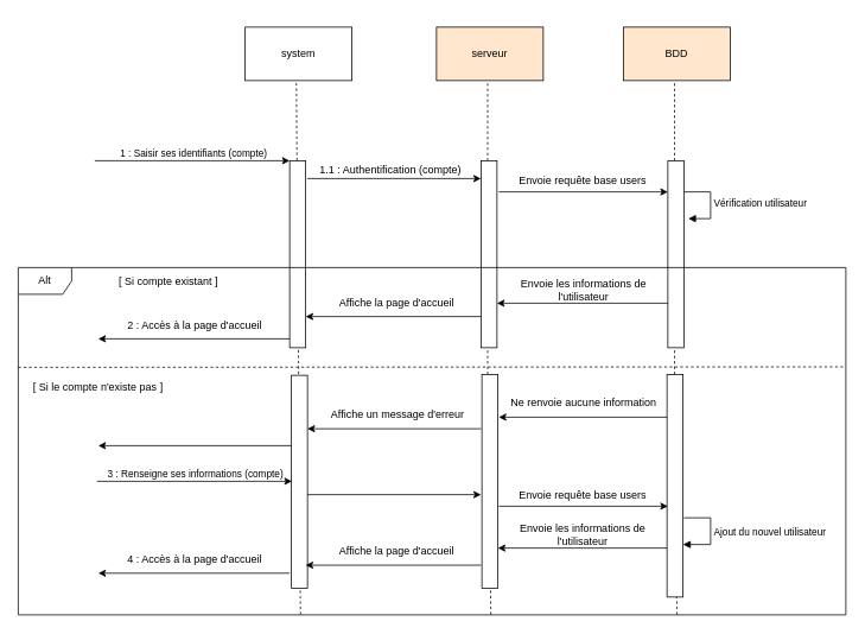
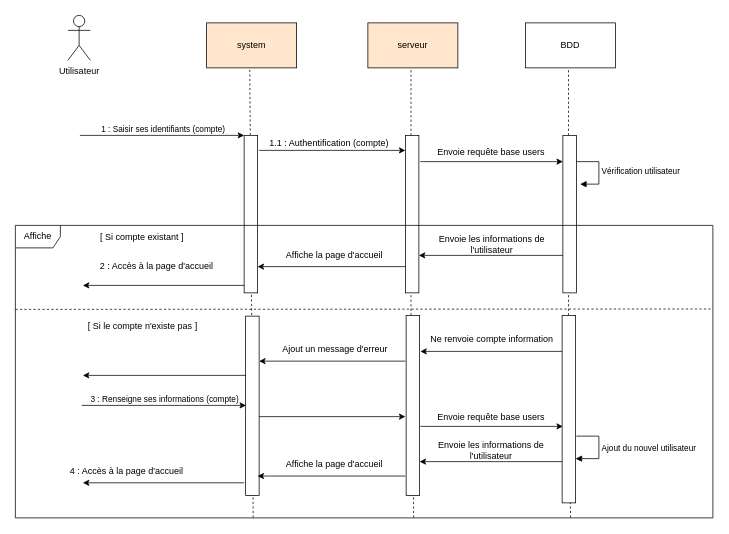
+ <mxCell id="2" value="Utilisateur" style="shape=umlActor;verticalLabelPosition=bottom;verticalAlign=top;html=1;outlineConnect=0;" parent="1" vertex="1"><mxGeometry x="90" y="20" width="30" height="60" as="geometry" /></mxCell>
- <mxCell id="3" value="system" style="rounded=0;whiteSpace=wrap;html=1;" parent="1" vertex="1"><mxGeometry x="275" y="30" width="120" height="60" as="geometry" /></mxCell>
+ <mxCell id="3" value="system" style="rounded=0;whiteSpace=wrap;html=1;fillColor=#ffe6cc;" parent="1" vertex="1"><mxGeometry x="275" y="30" width="120" height="60" as="geometry" /></mxCell>
- <mxCell id="11" value="BDD" style="rounded=0;whiteSpace=wrap;html=1;fillColor=#ffe6cc;" parent="1" vertex="1"><mxGeometry x="700" y="30" width="120" height="60" as="geometry" /></mxCell>
+ <mxCell id="11" value="BDD" style="rounded=0;whiteSpace=wrap;html=1;" parent="1" vertex="1"><mxGeometry x="700" y="30" width="120" height="60" as="geometry" /></mxCell>
- <mxCell id="20" value="Alt" style="shape=umlFrame;whiteSpace=wrap;html=1;pointerEvents=0;" parent="1" vertex="1"><mxGeometry x="20" y="300" width="930" height="390" as="geometry" /></mxCell>
+ <mxCell id="20" value="Affiche" style="shape=umlFrame;whiteSpace=wrap;html=1;pointerEvents=0;" parent="1" vertex="1"><mxGeometry x="20" y="300" width="930" height="390" as="geometry" /></mxCell>
- <mxCell id="26" value="2 : Accès à la page d'accueil" style="text;html=1;align=center;verticalAlign=middle;resizable=0;points=[];autosize=1;strokeColor=none;fillColor=none;" parent="1" vertex="1"><mxGeometry x="133" y="350" width="170" height="30" as="geometry" /></mxCell>
+ <mxCell id="26" value="2 : Accès à la page d'accueil" style="text;html=1;align=center;verticalAlign=middle;resizable=0;points=[];autosize=1;strokeColor=none;fillColor=none;" parent="1" vertex="1"><mxGeometry x="123" y="340" width="170" height="30" as="geometry" /></mxCell>
- <mxCell id="28" value="[ Si le compte n'existe pas ]" style="text;html=1;strokeColor=none;fillColor=none;align=center;verticalAlign=middle;whiteSpace=wrap;rounded=0;" parent="1" vertex="1"><mxGeometry x="25" y="420" width="170" height="30" as="geometry" /></mxCell>
+ <mxCell id="28" value="[ Si le compte n'existe pas ]" style="text;html=1;strokeColor=none;fillColor=none;align=center;verticalAlign=middle;whiteSpace=wrap;rounded=0;" parent="1" vertex="1"><mxGeometry x="105" y="420" width="170" height="30" as="geometry" /></mxCell>
- <mxCell id="35" value="Ne renvoie aucune information" style="text;html=1;align=center;verticalAlign=middle;resizable=0;points=[];autosize=1;strokeColor=none;fillColor=none;" parent="1" vertex="1"><mxGeometry x="560" y="437" width="190" height="30" as="geometry" /></mxCell>
+ <mxCell id="35" value="Ne renvoie compte information" style="text;html=1;align=center;verticalAlign=middle;resizable=0;points=[];autosize=1;strokeColor=none;fillColor=none;" parent="1" vertex="1"><mxGeometry x="560" y="437" width="190" height="30" as="geometry" /></mxCell>
- <mxCell id="37" value="Affiche un message d'erreur" style="text;html=1;align=center;verticalAlign=middle;resizable=0;points=[];autosize=1;strokeColor=none;fillColor=none;" parent="1" vertex="1"><mxGeometry x="361" y="450" width="170" height="30" as="geometry" /></mxCell>
+ <mxCell id="37" value="Ajout un message d'erreur" style="text;html=1;align=center;verticalAlign=middle;resizable=0;points=[];autosize=1;strokeColor=none;fillColor=none;" parent="1" vertex="1"><mxGeometry x="361" y="450" width="170" height="30" as="geometry" /></mxCell>
- <mxCell id="51" value="4 : Accès à la page d'accueil" style="text;html=1;align=center;verticalAlign=middle;resizable=0;points=[];autosize=1;strokeColor=none;fillColor=none;" parent="1" vertex="1"><mxGeometry x="133" y="613.23" width="170" height="30" as="geometry" /></mxCell>
+ <mxCell id="51" value="4 : Accès à la page d'accueil" style="text;html=1;align=center;verticalAlign=middle;resizable=0;points=[];autosize=1;strokeColor=none;fillColor=none;" parent="1" vertex="1"><mxGeometry x="83" y="613.23" width="170" height="30" as="geometry" /></mxCell>
